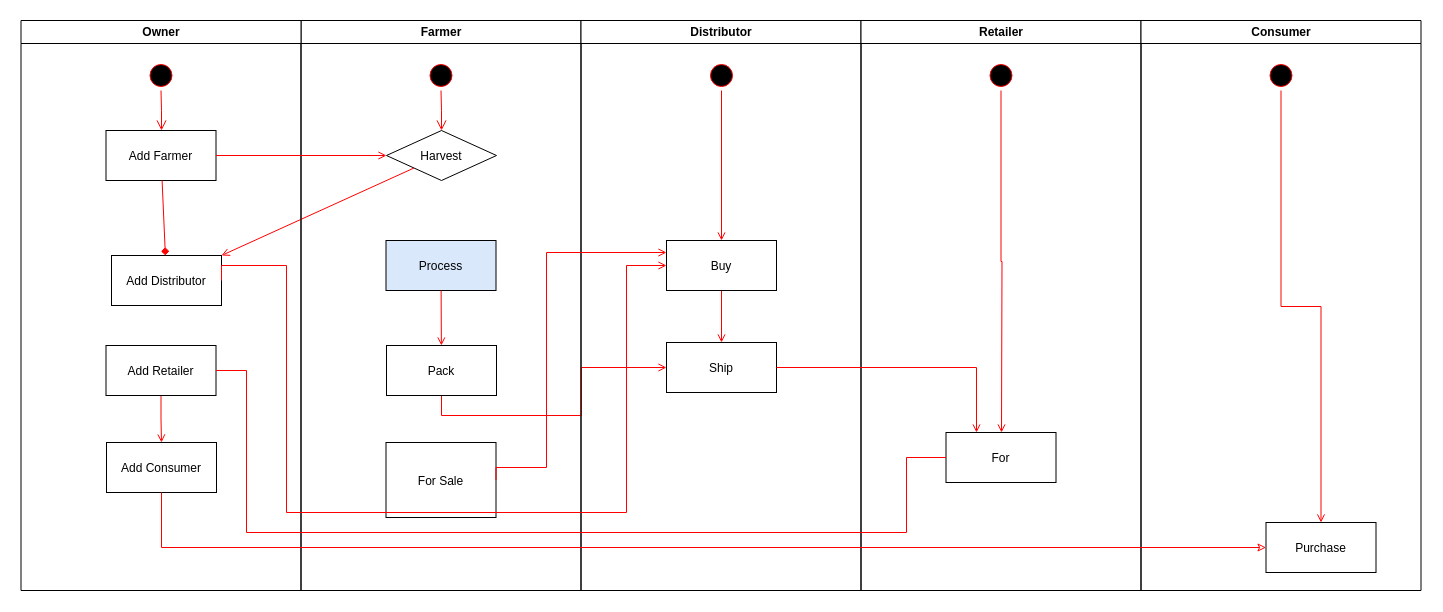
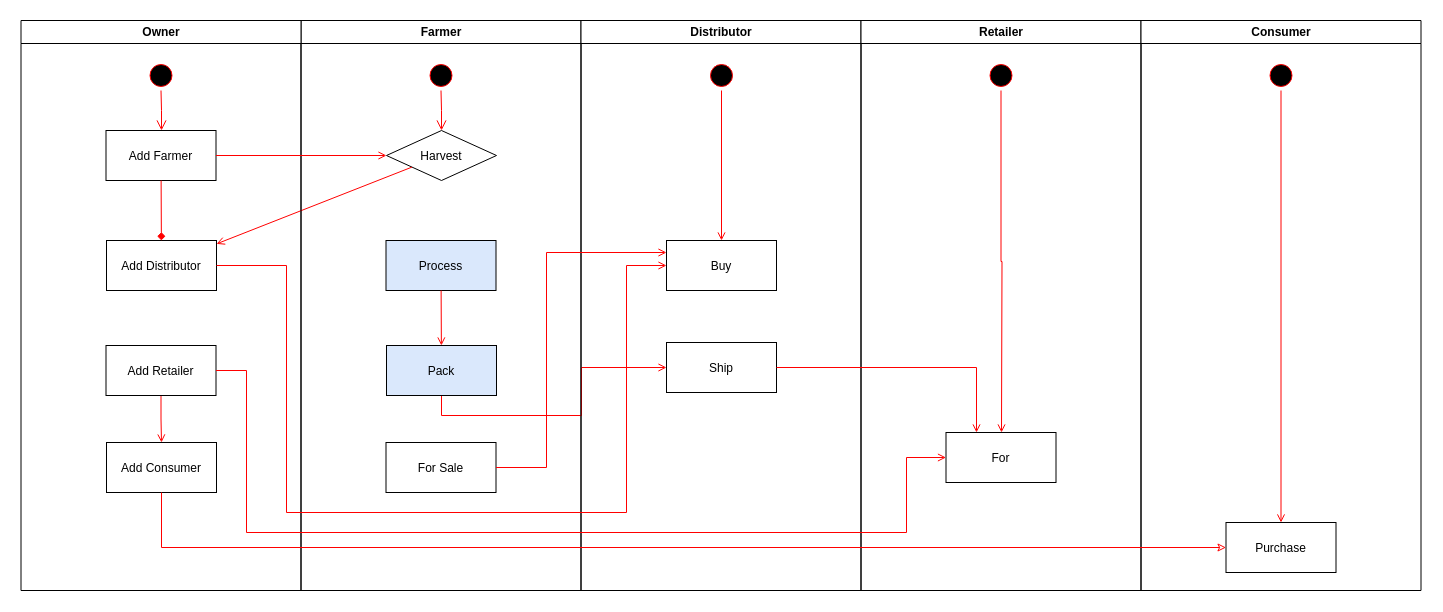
- <mxCell id="29" value="Add Distributor" style="" parent="25" vertex="1"><mxGeometry x="90.5" y="235" width="110" height="50" as="geometry" /></mxCell>
+ <mxCell id="29" value="Add Distributor" style="" parent="25" vertex="1"><mxGeometry x="85.5" y="220" width="110" height="50" as="geometry" /></mxCell>
- <mxCell id="15" style="edgeStyle=orthogonalEdgeStyle;rounded=0;orthogonalLoop=1;jettySize=auto;html=1;exitX=0.5;exitY=1;exitDx=0;exitDy=0;entryX=0.5;entryY=0;entryDx=0;entryDy=0;endArrow=open;endFill=0;strokeColor=#FF0000;" parent="12" source="16" target="17" edge="1"><mxGeometry relative="1" as="geometry" /></mxCell>
- <mxCell id="9" value="Pack" style="" parent="2" vertex="1"><mxGeometry x="85.5" y="325" width="110" height="50" as="geometry" /></mxCell>
+ <mxCell id="9" value="Pack" style="fillColor=#dae8fc;" parent="2" vertex="1"><mxGeometry x="85.5" y="325" width="110" height="50" as="geometry" /></mxCell>
- <mxCell id="37" style="edgeStyle=orthogonalEdgeStyle;rounded=0;orthogonalLoop=1;jettySize=auto;html=1;exitX=1;exitY=0.5;exitDx=0;exitDy=0;entryX=0;entryY=0.5;entryDx=0;entryDy=0;strokeColor=#FF0000;endArrow=none;endFill=0;" edge="1" parent="1" source="32" target="19"><mxGeometry relative="1" as="geometry"><Array as="points"><mxPoint x="246" y="370" /><mxPoint x="246" y="532" /><mxPoint x="906" y="532" /><mxPoint x="906" y="457" /></Array></mxGeometry></mxCell>
+ <mxCell id="37" style="edgeStyle=orthogonalEdgeStyle;rounded=0;orthogonalLoop=1;jettySize=auto;html=1;exitX=1;exitY=0.5;exitDx=0;exitDy=0;entryX=0;entryY=0.5;entryDx=0;entryDy=0;strokeColor=#FF0000;endArrow=open;endFill=0;" edge="1" parent="1" source="32" target="19"><mxGeometry relative="1" as="geometry"><Array as="points"><mxPoint x="246" y="370" /><mxPoint x="246" y="532" /><mxPoint x="906" y="532" /><mxPoint x="906" y="457" /></Array></mxGeometry></mxCell>
- <mxCell id="11" value="For Sale" style="" parent="2" vertex="1"><mxGeometry x="85" y="422" width="110" height="75" as="geometry" /></mxCell>
+ <mxCell id="11" value="For Sale" style="" parent="2" vertex="1"><mxGeometry x="85" y="422" width="110" height="50" as="geometry" /></mxCell>
- <mxCell id="22" value="Purchase" style="" parent="21" vertex="1"><mxGeometry x="125" y="502" width="110" height="50" as="geometry" /></mxCell>
+ <mxCell id="22" value="Purchase" style="" parent="21" vertex="1"><mxGeometry x="85" y="502" width="110" height="50" as="geometry" /></mxCell>
